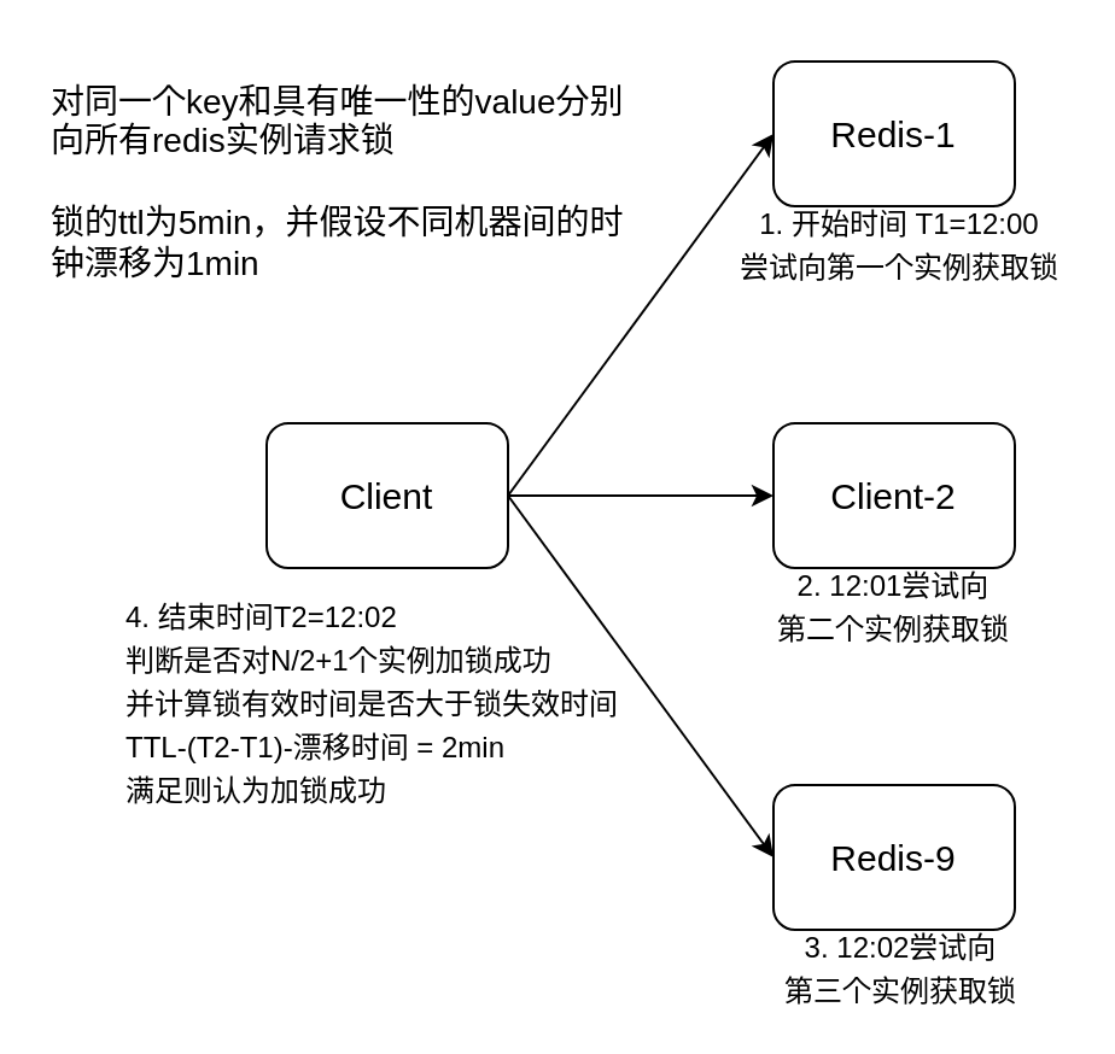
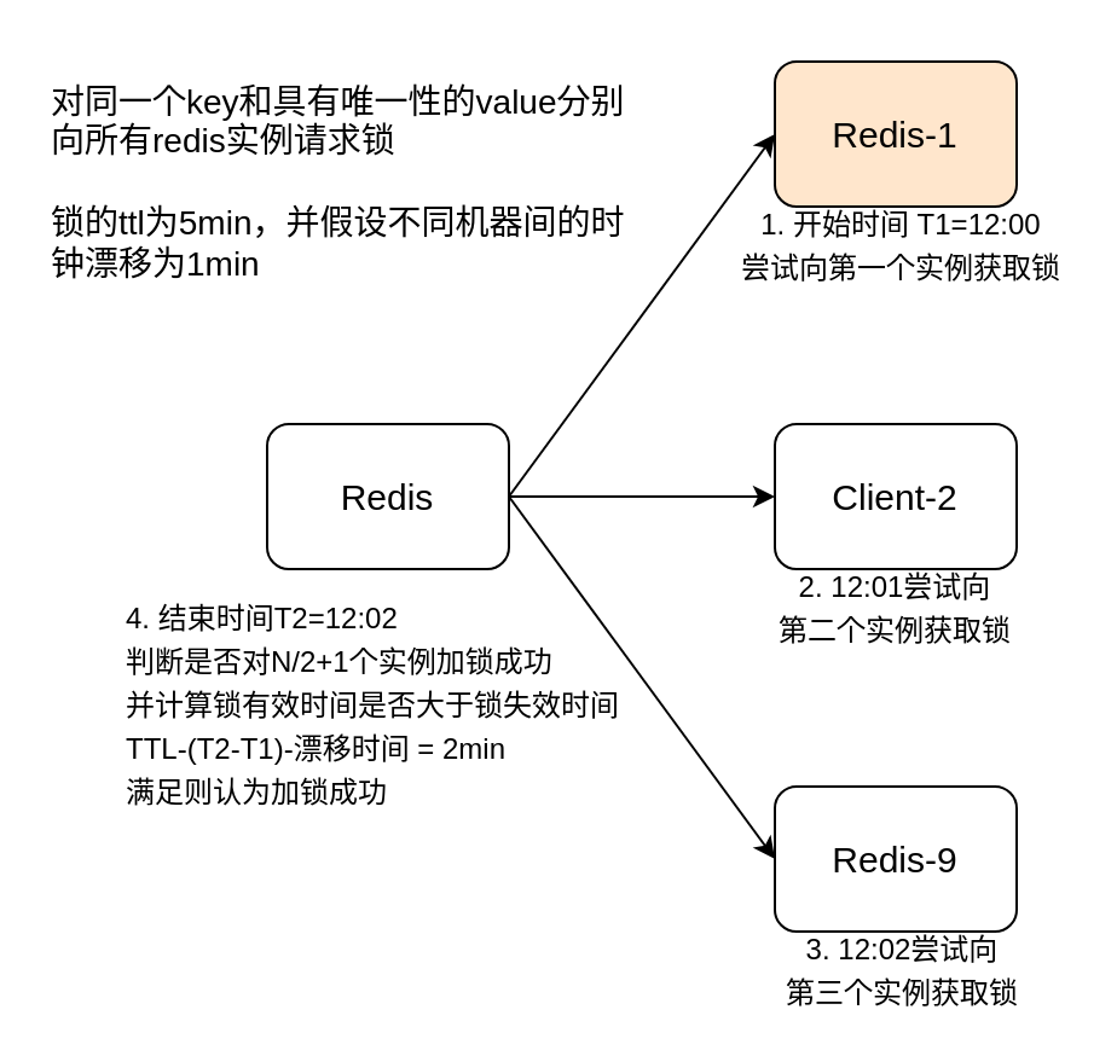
- <mxCell id="5" value="&lt;font style=&quot;font-size: 15px&quot;&gt;Redis-1&lt;/font&gt;" style="rounded=1;whiteSpace=wrap;html=1;" vertex="1" parent="1"><mxGeometry x="320" y="25" width="100" height="60" as="geometry" /></mxCell>
+ <mxCell id="5" value="&lt;font style=&quot;font-size: 15px&quot;&gt;Redis-1&lt;/font&gt;" style="rounded=1;whiteSpace=wrap;html=1;fillColor=#ffe6cc;" vertex="1" parent="1"><mxGeometry x="320" y="25" width="100" height="60" as="geometry" /></mxCell>
- <mxCell id="4" value="&lt;font style=&quot;font-size: 15px&quot;&gt;Client&lt;/font&gt;" style="rounded=1;whiteSpace=wrap;html=1;" vertex="1" parent="1"><mxGeometry x="110" y="175" width="100" height="60" as="geometry" /></mxCell>
+ <mxCell id="4" value="&lt;font style=&quot;font-size: 15px&quot;&gt;Redis&lt;/font&gt;" style="rounded=1;whiteSpace=wrap;html=1;" vertex="1" parent="1"><mxGeometry x="110" y="175" width="100" height="60" as="geometry" /></mxCell>
